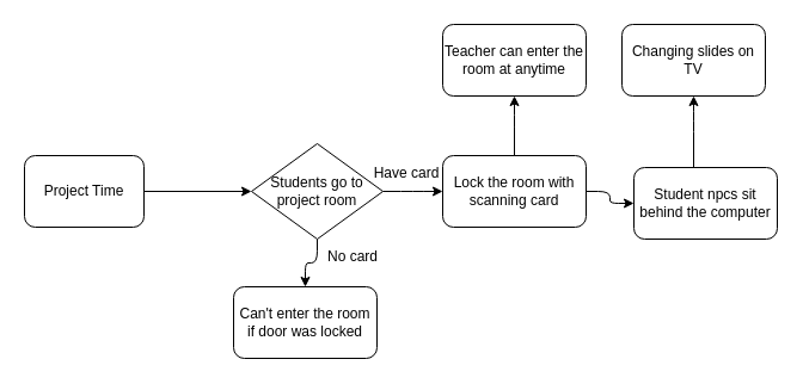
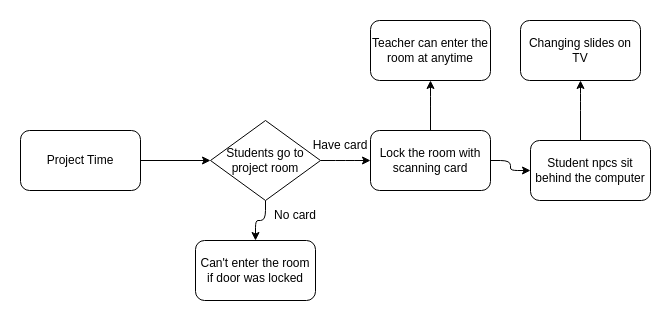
- <mxCell id="3" value="Project Time" style="rounded=1;whiteSpace=wrap;html=1;sketch=0;" parent="1" vertex="1"><mxGeometry x="20" y="130" width="100" height="60" as="geometry" /></mxCell>
+ <mxCell id="3" value="Project Time" style="rounded=1;whiteSpace=wrap;html=1;sketch=0;" parent="1" vertex="1"><mxGeometry x="20" y="130" width="120" height="60" as="geometry" /></mxCell>
